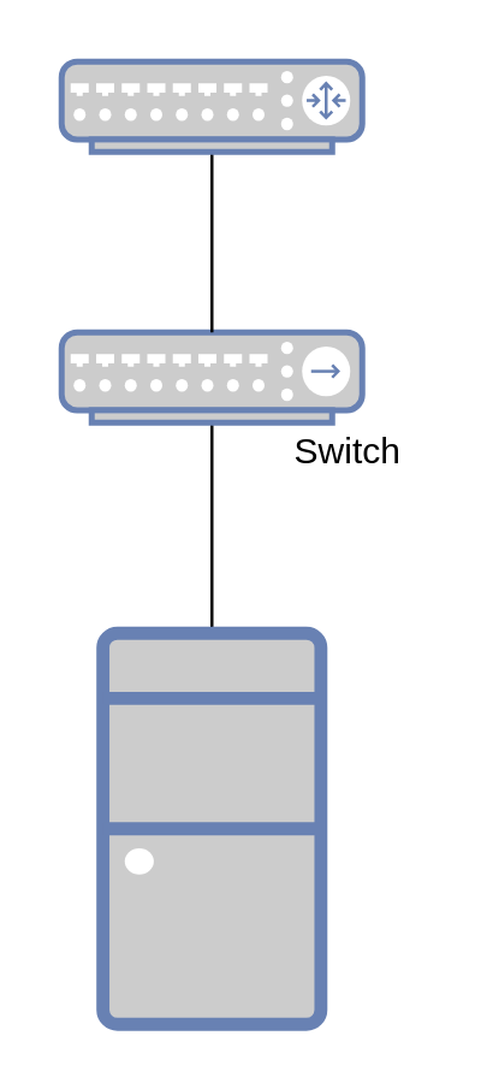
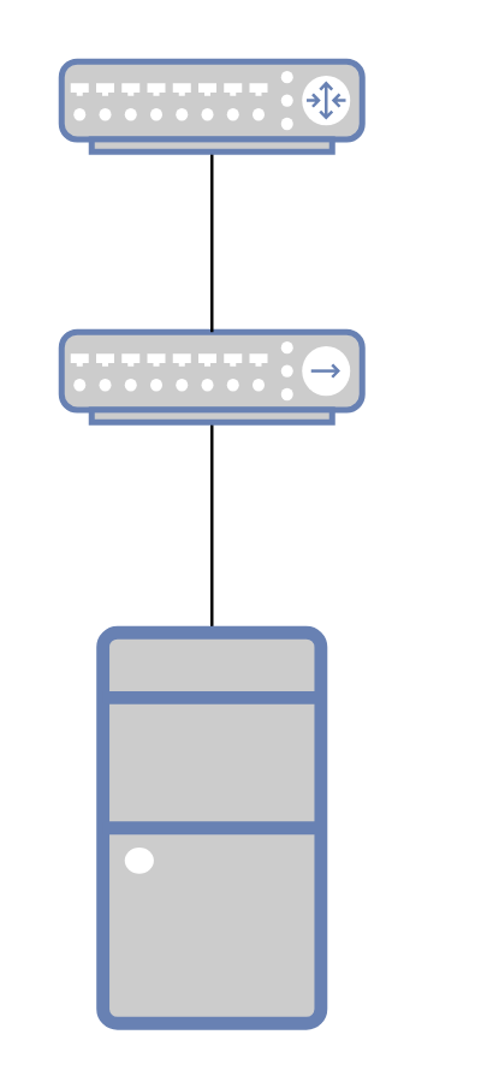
- <mxCell id="7" value="Switch" style="text;html=1;resizable=0;autosize=1;align=center;verticalAlign=middle;points=[];fillColor=none;strokeColor=none;rounded=0;" vertex="1" parent="1"><mxGeometry x="90" y="140" width="50" height="20" as="geometry" /></mxCell>
